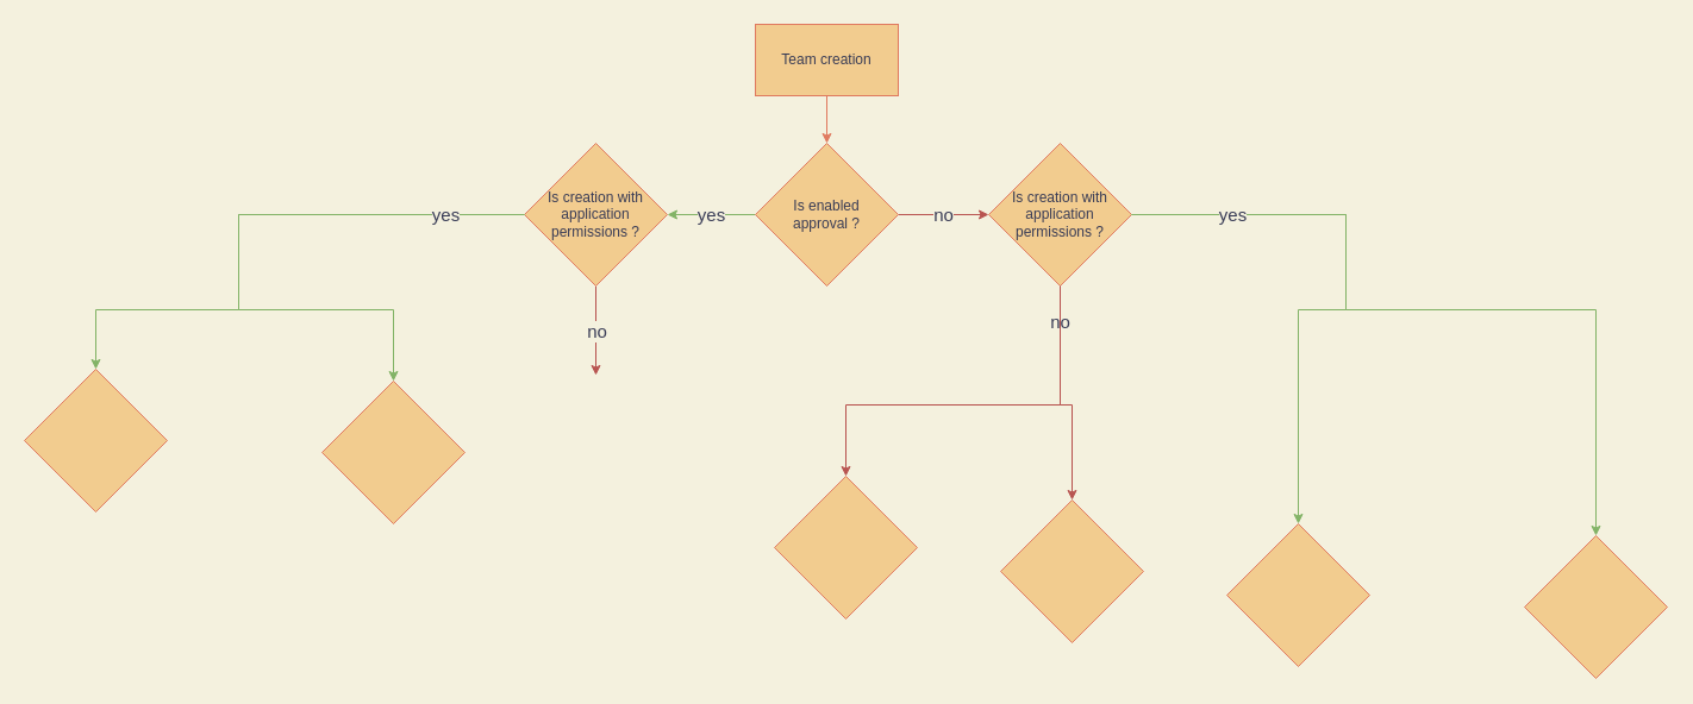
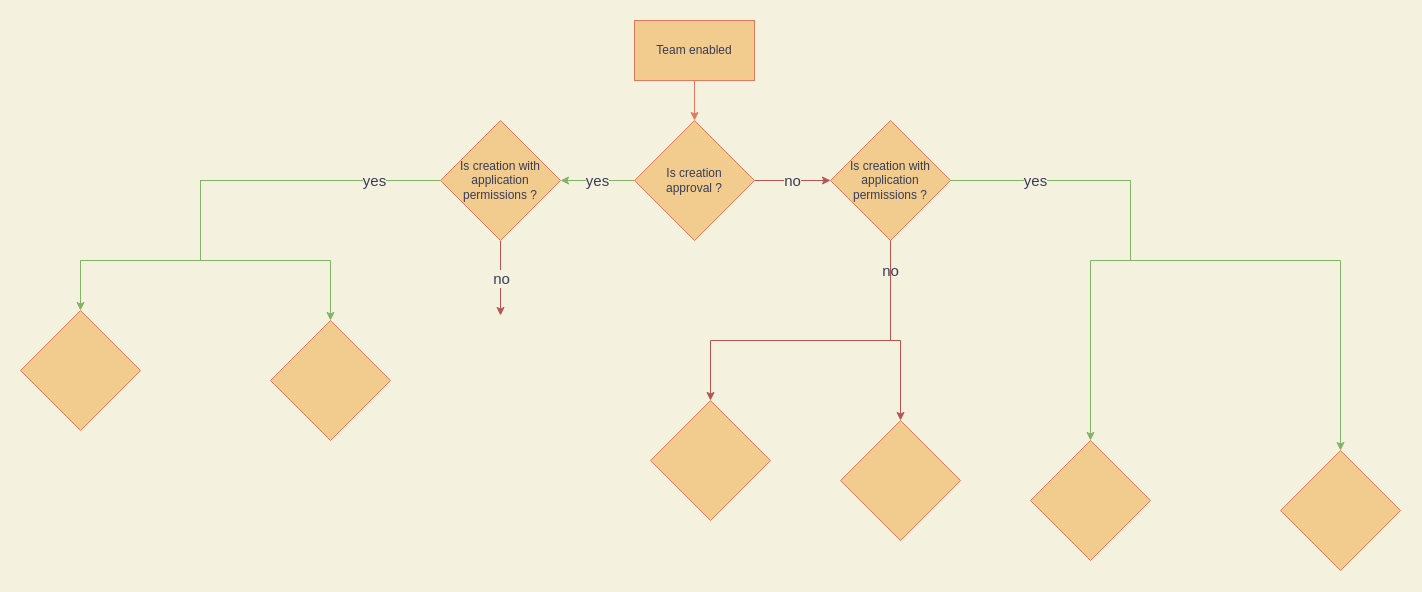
- <mxCell id="6" value="Team creation" style="rounded=0;whiteSpace=wrap;html=1;fillColor=#F2CC8F;strokeColor=#E07A5F;fontColor=#393C56;" vertex="1" parent="1"><mxGeometry x="634" width="120" height="60" as="geometry" y="20" /></mxCell>
+ <mxCell id="6" value="Team enabled" style="rounded=0;whiteSpace=wrap;html=1;fillColor=#F2CC8F;strokeColor=#E07A5F;fontColor=#393C56;" vertex="1" parent="1"><mxGeometry x="634" width="120" height="60" as="geometry" y="20" /></mxCell>
- <mxCell id="4" value="Is enabled&lt;br&gt;approval ?" style="rhombus;whiteSpace=wrap;html=1;fillColor=#F2CC8F;strokeColor=#E07A5F;fontColor=#393C56;" vertex="1" parent="1"><mxGeometry x="634" y="120" width="120" height="120" as="geometry" /></mxCell>
+ <mxCell id="4" value="Is creation&lt;br&gt;approval ?" style="rhombus;whiteSpace=wrap;html=1;fillColor=#F2CC8F;strokeColor=#E07A5F;fontColor=#393C56;" vertex="1" parent="1"><mxGeometry x="634" y="120" width="120" height="120" as="geometry" /></mxCell>
